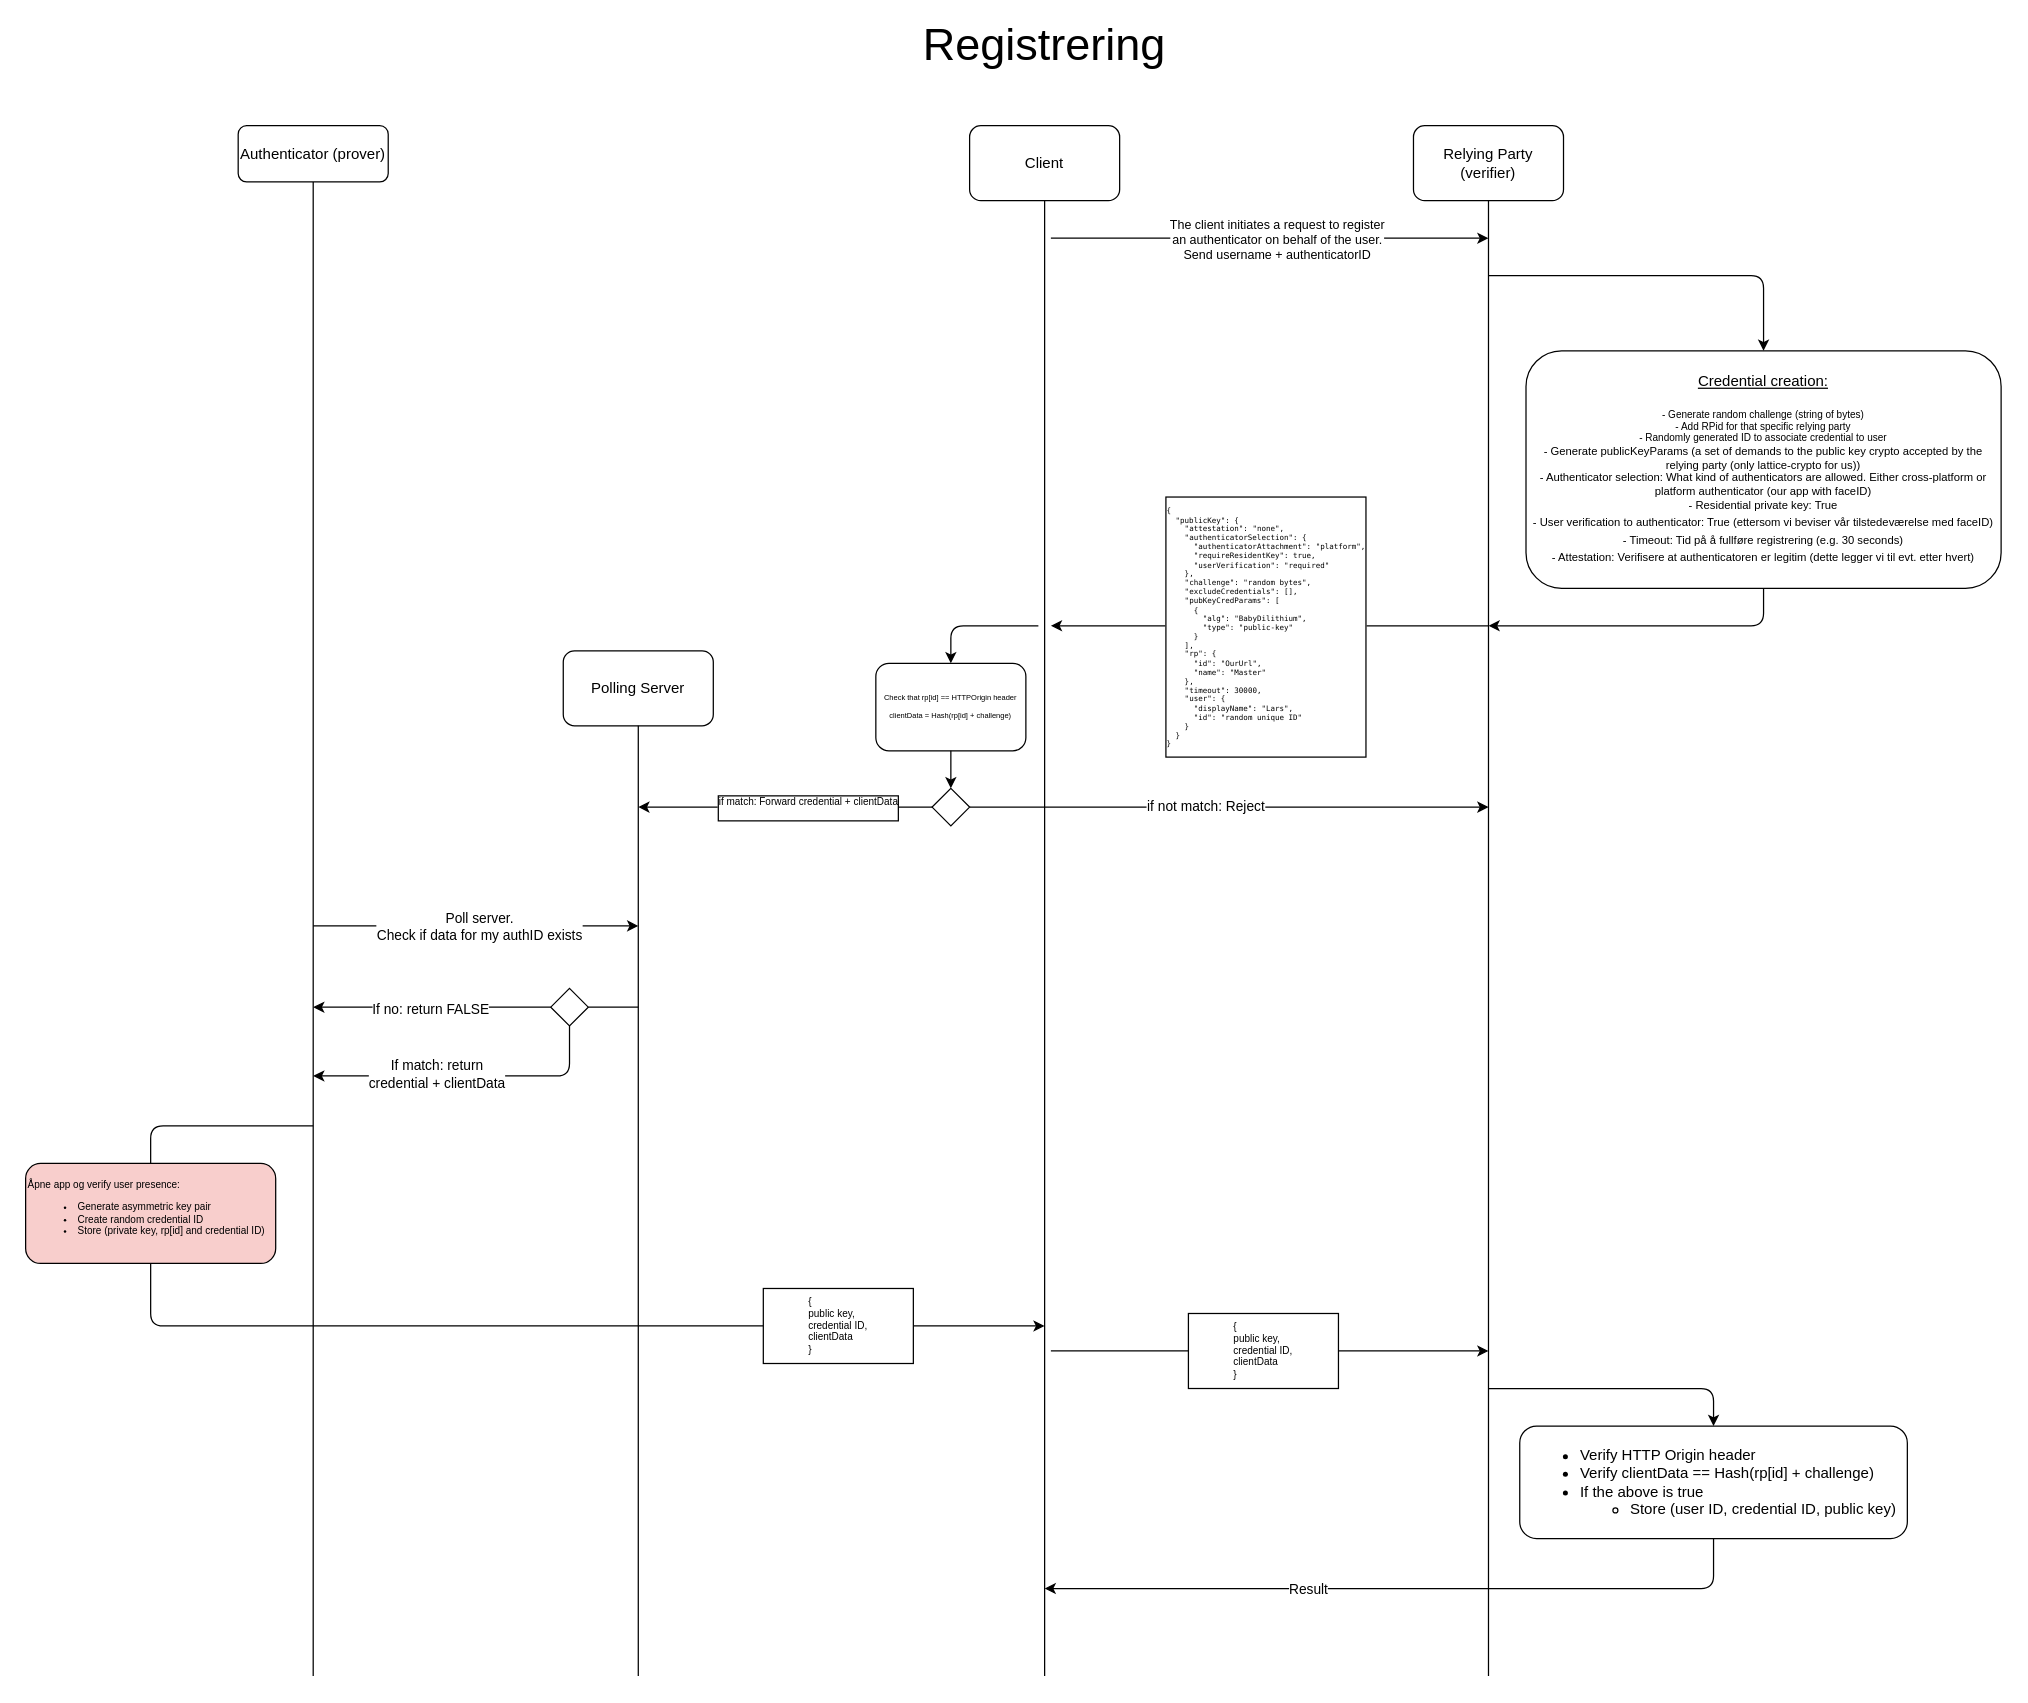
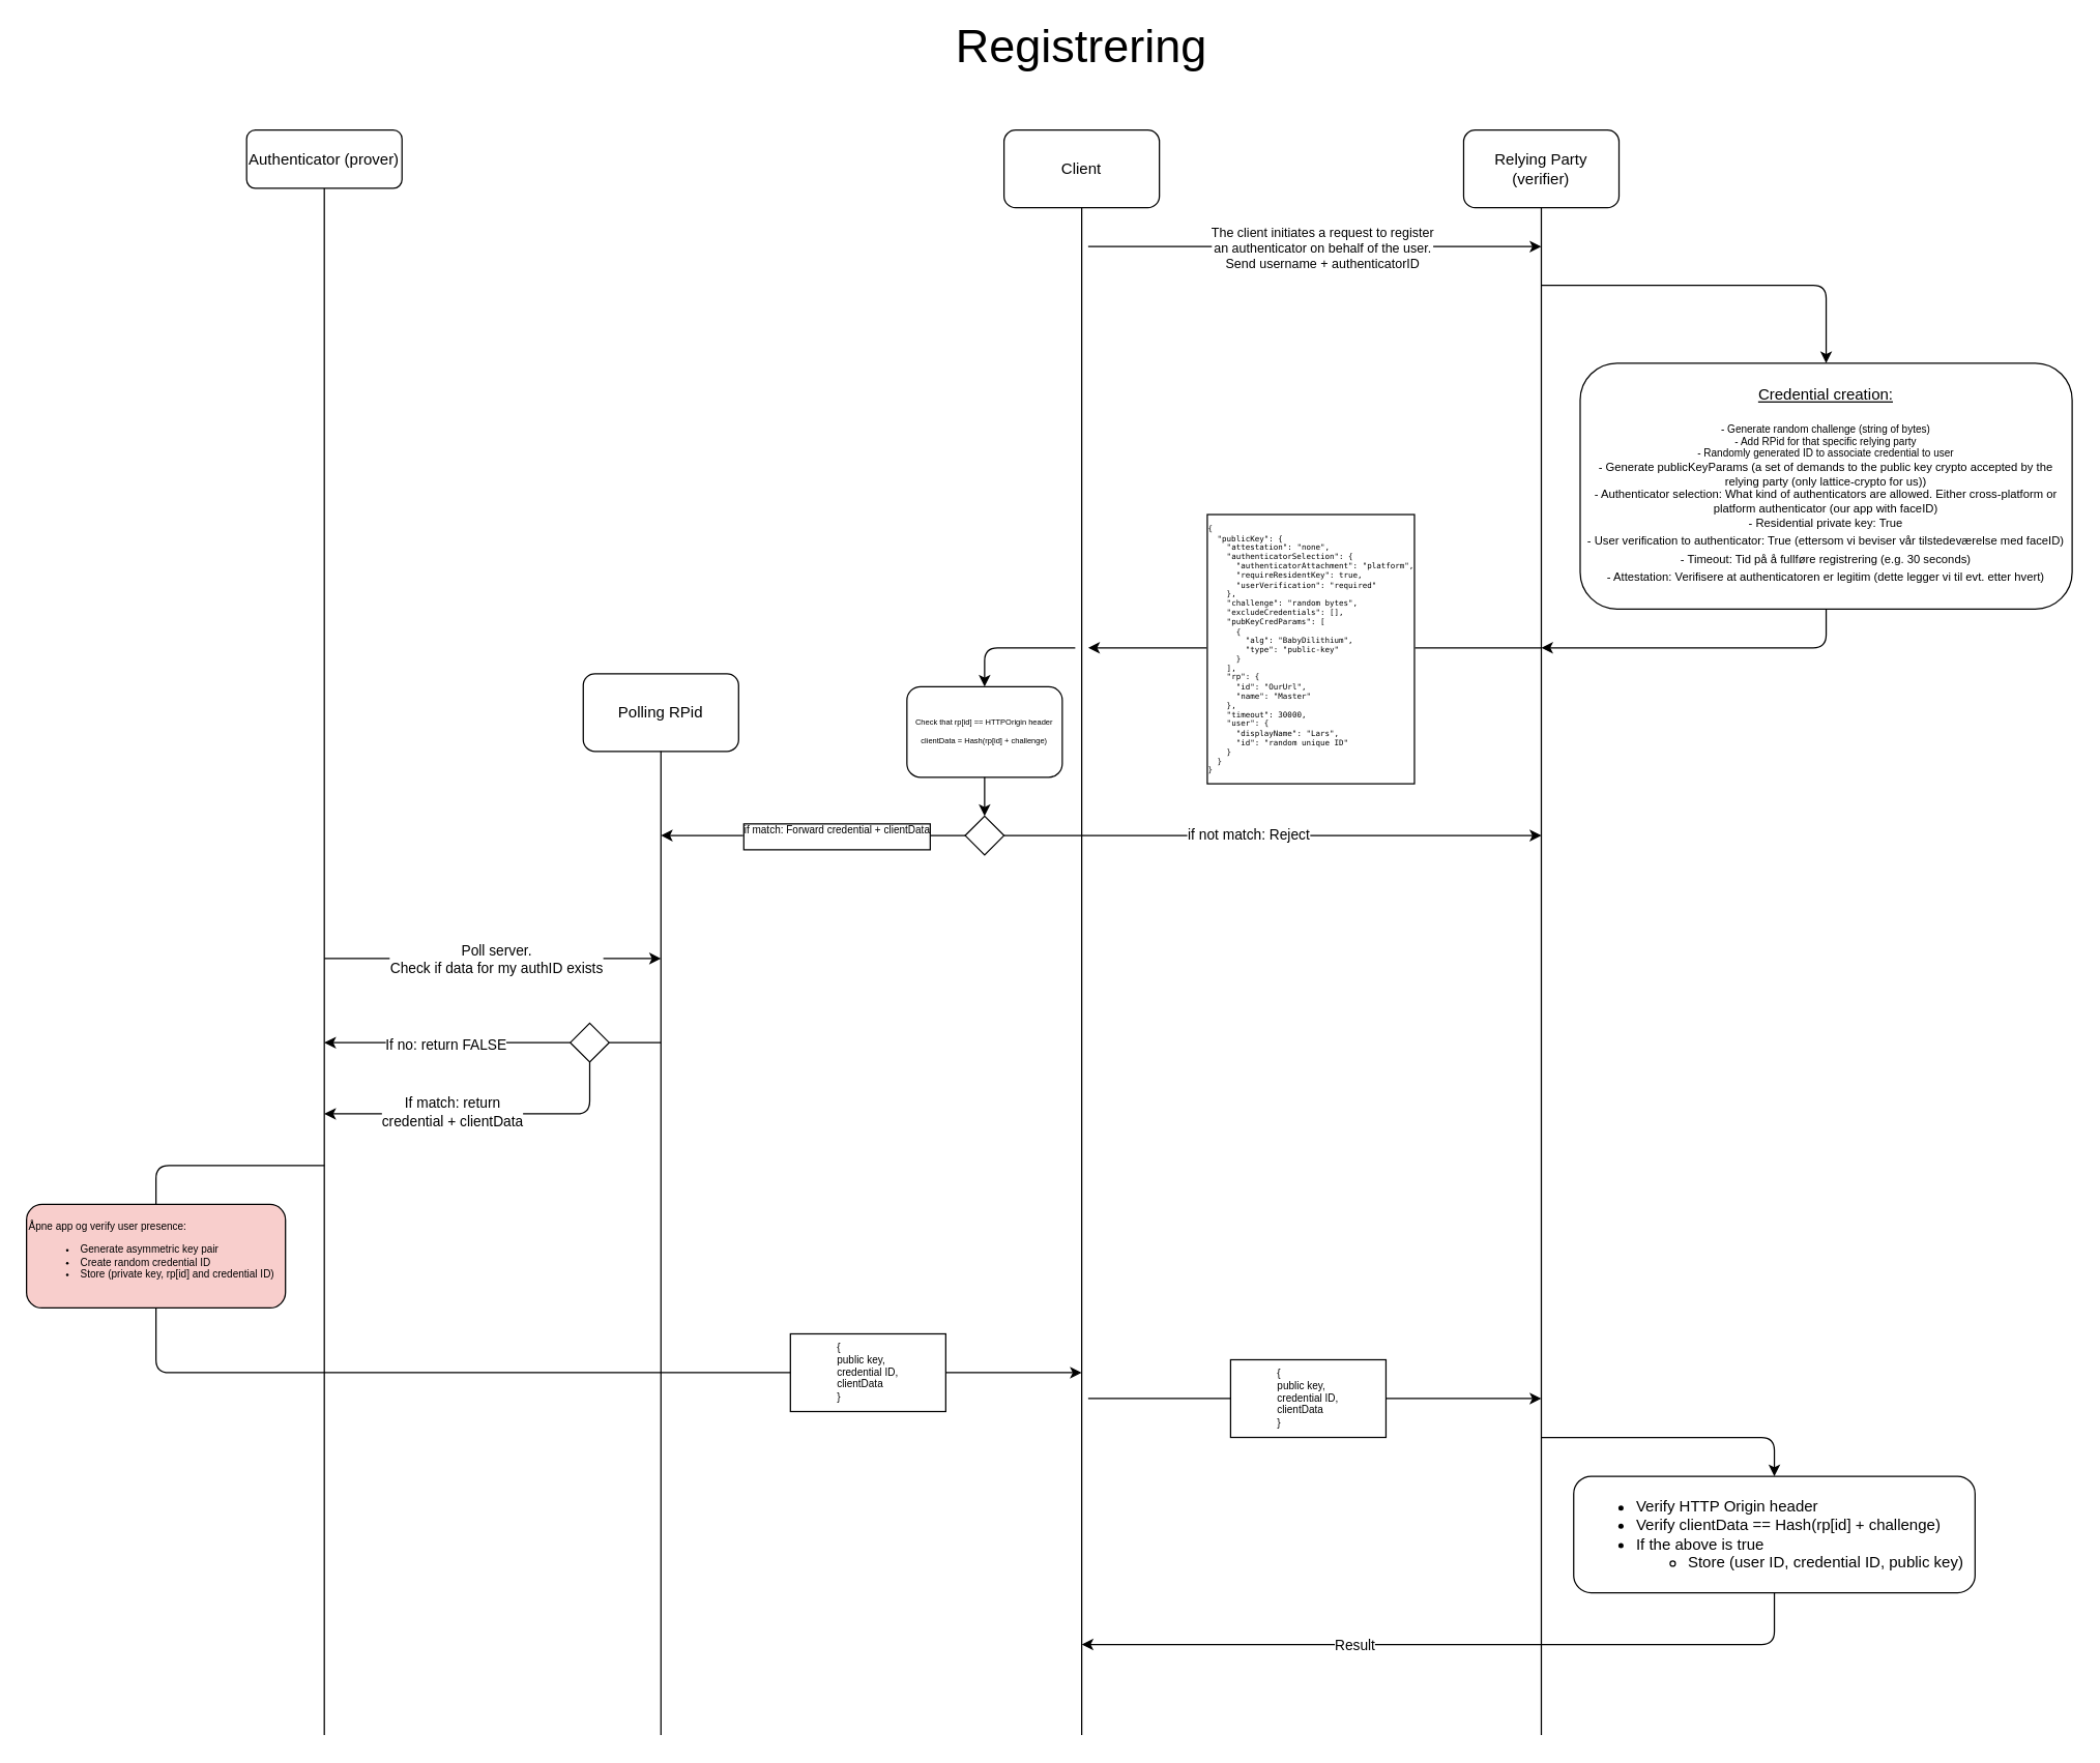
- <mxCell id="29" value="Polling Server" style="rounded=1;whiteSpace=wrap;html=1;" parent="1" vertex="1"><mxGeometry x="450" y="520" width="120" height="60" as="geometry" /></mxCell>
+ <mxCell id="29" value="Polling RPid" style="rounded=1;whiteSpace=wrap;html=1;" parent="1" vertex="1"><mxGeometry x="450" y="520" width="120" height="60" as="geometry" /></mxCell>
